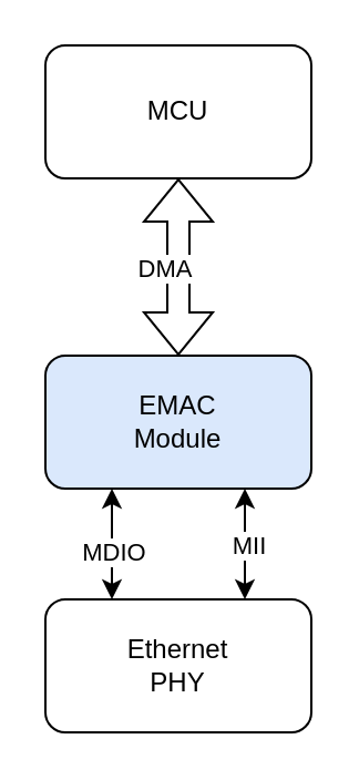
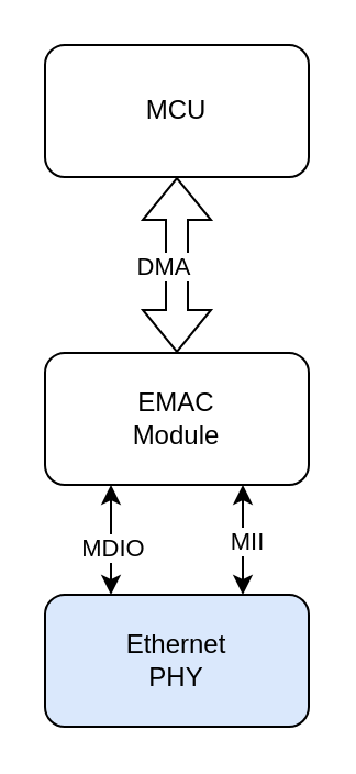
- <mxCell id="5" value="&lt;div&gt;EMAC&lt;/div&gt;&lt;div&gt;Module&lt;/div&gt;" style="rounded=1;whiteSpace=wrap;html=1;fillColor=#dae8fc;" vertex="1" parent="1"><mxGeometry y="160" width="120" height="60" as="geometry" x="20" /></mxCell>
+ <mxCell id="5" value="&lt;div&gt;EMAC&lt;/div&gt;&lt;div&gt;Module&lt;/div&gt;" style="rounded=1;whiteSpace=wrap;html=1;" vertex="1" parent="1"><mxGeometry y="160" width="120" height="60" as="geometry" x="20" /></mxCell>
- <mxCell id="6" value="Ethernet&lt;div&gt;PHY&lt;/div&gt;" style="rounded=1;whiteSpace=wrap;html=1;" vertex="1" parent="1"><mxGeometry y="270" width="120" height="60" as="geometry" x="20" /></mxCell>
+ <mxCell id="6" value="Ethernet&lt;div&gt;PHY&lt;/div&gt;" style="rounded=1;whiteSpace=wrap;html=1;fillColor=#dae8fc;" vertex="1" parent="1"><mxGeometry y="270" width="120" height="60" as="geometry" x="20" /></mxCell>
